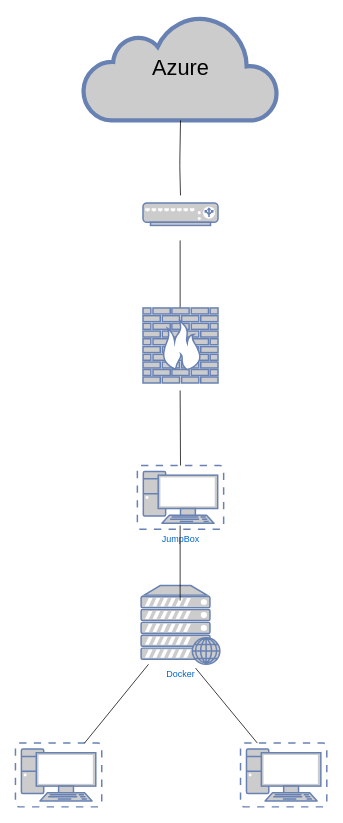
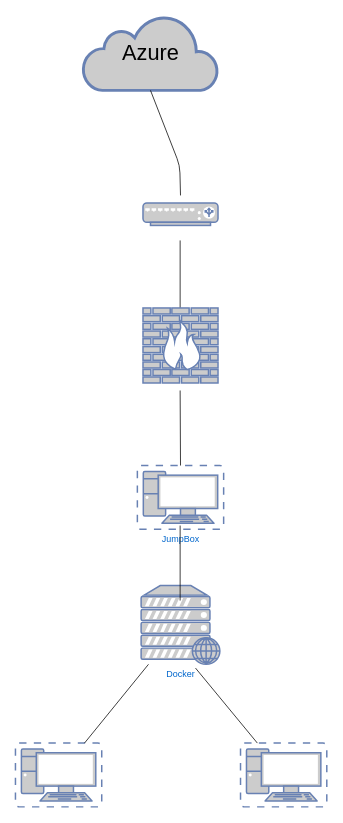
- <mxCell id="2" value="&lt;p style=&quot;font-size: 29px&quot;&gt;&lt;font color=&quot;#000000&quot;&gt;Azure&lt;/font&gt;&lt;/p&gt;" style="html=1;outlineConnect=0;fillColor=#CCCCCC;strokeColor=#6881B3;gradientColor=none;gradientDirection=north;strokeWidth=2;shape=mxgraph.networks.cloud;fontColor=#ffffff;" parent="1" vertex="1"><mxGeometry x="110" y="20" width="260" height="140" as="geometry" /></mxCell>
+ <mxCell id="2" value="&lt;p style=&quot;font-size: 29px&quot;&gt;&lt;font color=&quot;#000000&quot;&gt;Azure&lt;/font&gt;&lt;/p&gt;" style="html=1;outlineConnect=0;fillColor=#CCCCCC;strokeColor=#6881B3;gradientColor=none;gradientDirection=north;strokeWidth=2;shape=mxgraph.networks.cloud;fontColor=#ffffff;" parent="1" vertex="1"><mxGeometry x="110" y="20" width="180" height="100" as="geometry" /></mxCell>
